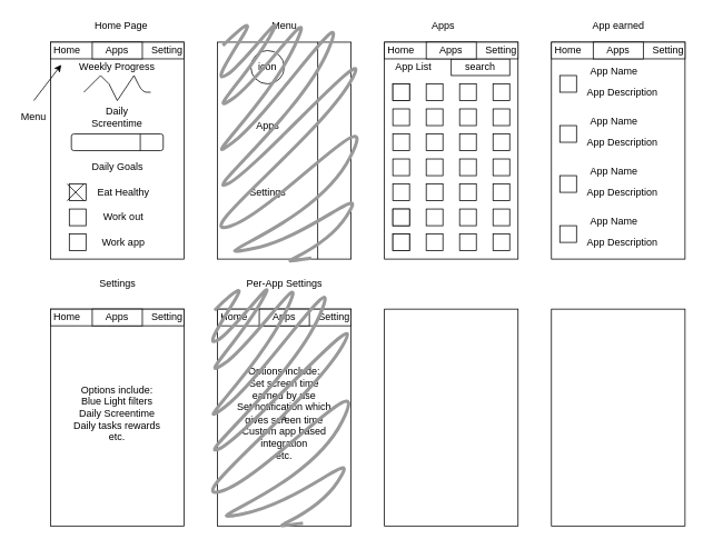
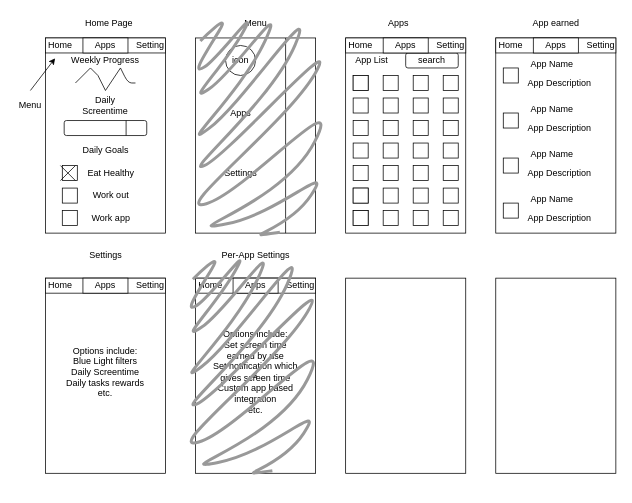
- <mxCell id="66" value="search" style="whiteSpace=wrap;html=1;rounded=0;" parent="1" vertex="1"><mxGeometry x="540" y="70" width="70" height="20" as="geometry" /></mxCell>
+ <mxCell id="66" value="search" style="rounded=1;whiteSpace=wrap;html=1;" parent="1" vertex="1"><mxGeometry x="540" y="70" width="70" height="20" as="geometry" /></mxCell>
